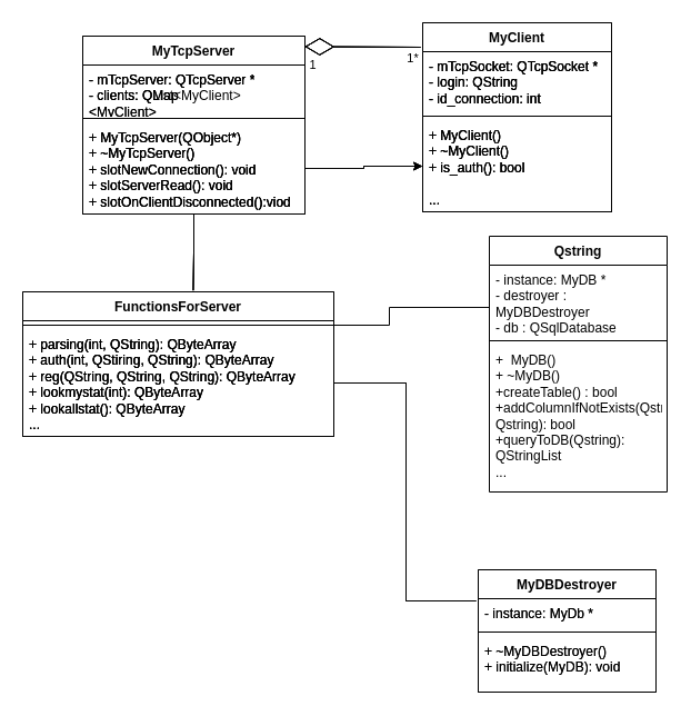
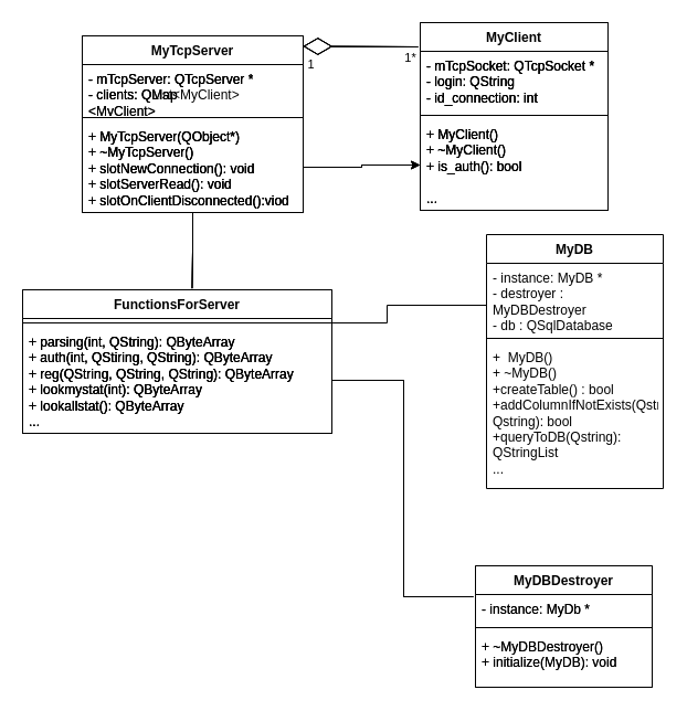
- <mxCell id="24" value="Qstring" style="swimlane;fontStyle=1;align=center;verticalAlign=top;childLayout=stackLayout;horizontal=1;startSize=26;horizontalStack=0;resizeParent=1;resizeParentMax=0;resizeLast=0;collapsible=1;marginBottom=0;whiteSpace=wrap;html=1;" parent="1" vertex="1"><mxGeometry x="440" y="212" width="160" height="230" as="geometry" /></mxCell>
+ <mxCell id="24" value="MyDB" style="swimlane;fontStyle=1;align=center;verticalAlign=top;childLayout=stackLayout;horizontal=1;startSize=26;horizontalStack=0;resizeParent=1;resizeParentMax=0;resizeLast=0;collapsible=1;marginBottom=0;whiteSpace=wrap;html=1;" parent="1" vertex="1"><mxGeometry x="440" y="212" width="160" height="230" as="geometry" /></mxCell>
